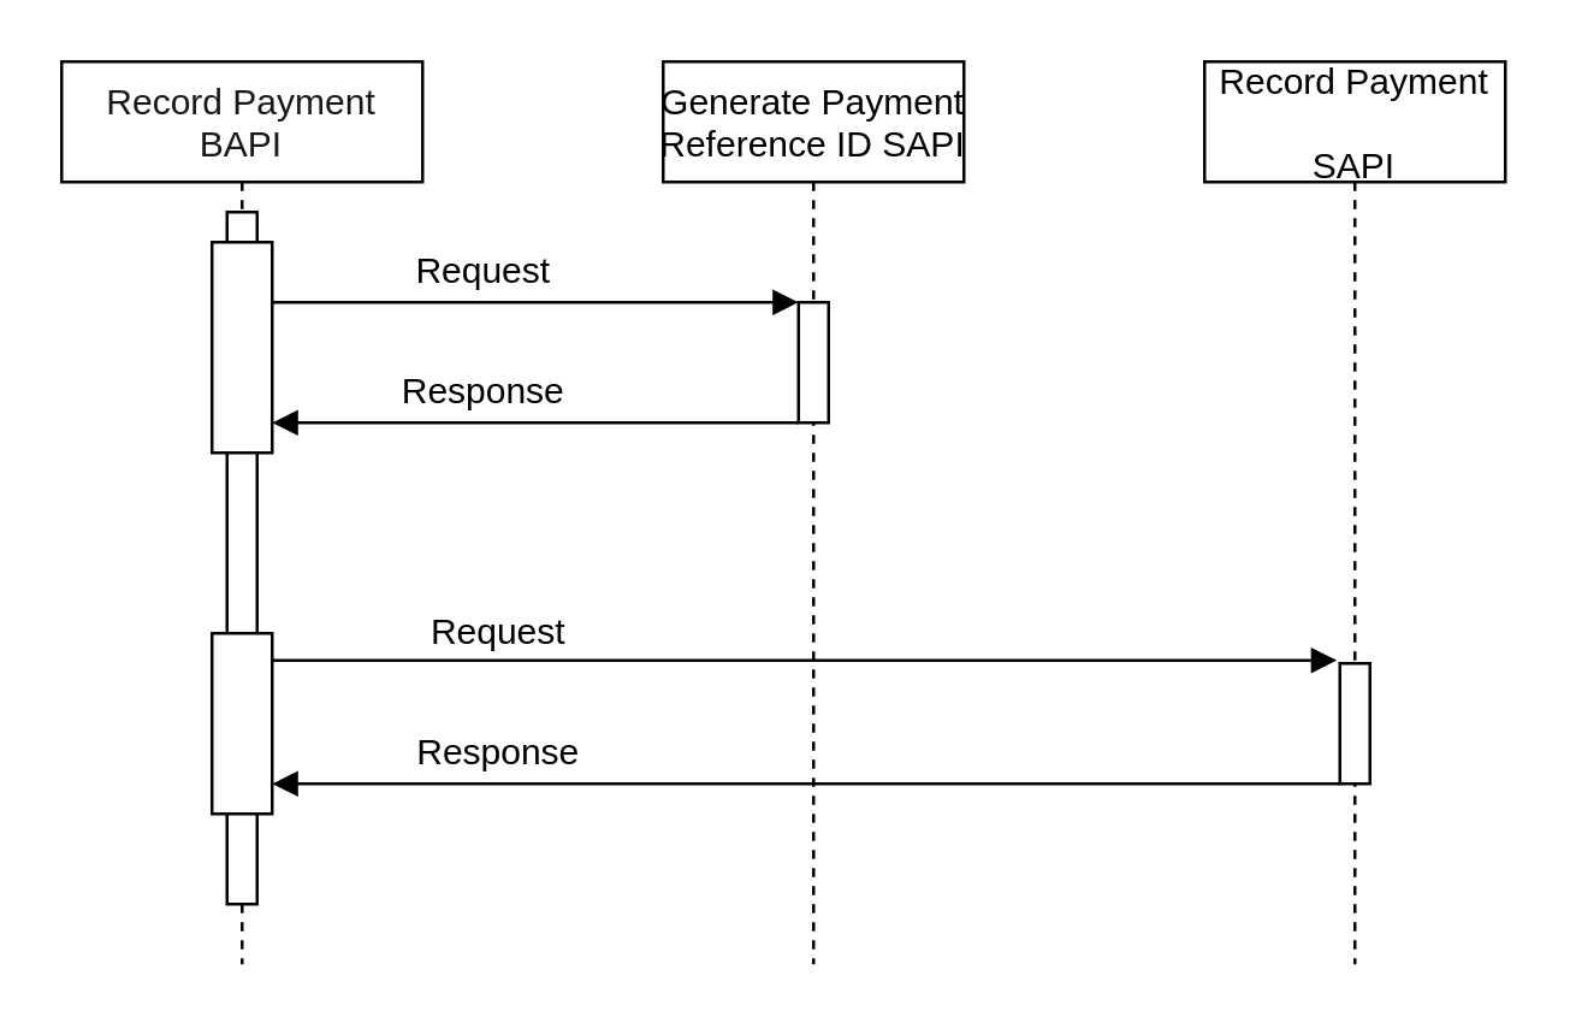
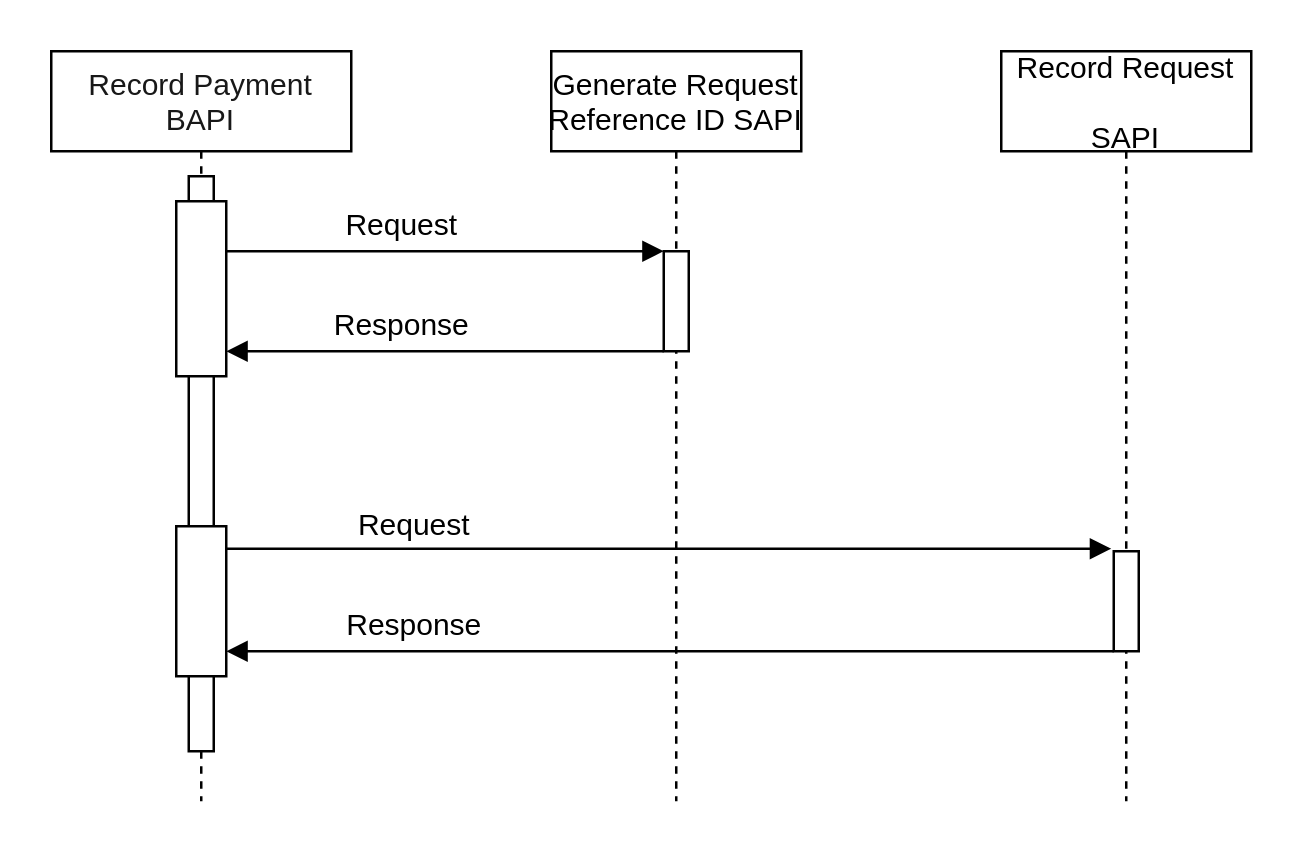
- <mxCell id="17" value="Record Payment &#10;&#10;SAPI" style="shape=umlLifeline;perimeter=lifelinePerimeter;container=1;collapsible=0;recursiveResize=0;rounded=0;shadow=0;strokeWidth=1;" vertex="1" parent="1"><mxGeometry x="400" y="20" width="100" height="300" as="geometry" /></mxCell>
+ <mxCell id="17" value="Record Request &#10;&#10;SAPI" style="shape=umlLifeline;perimeter=lifelinePerimeter;container=1;collapsible=0;recursiveResize=0;rounded=0;shadow=0;strokeWidth=1;" vertex="1" parent="1"><mxGeometry x="400" y="20" width="100" height="300" as="geometry" /></mxCell>
- <mxCell id="6" value="Generate Payment &#10;Reference ID SAPI" style="shape=umlLifeline;perimeter=lifelinePerimeter;container=1;collapsible=0;recursiveResize=0;rounded=0;shadow=0;strokeWidth=1;" vertex="1" parent="1"><mxGeometry x="220" y="20" width="100" height="300" as="geometry" /></mxCell>
+ <mxCell id="6" value="Generate Request &#10;Reference ID SAPI" style="shape=umlLifeline;perimeter=lifelinePerimeter;container=1;collapsible=0;recursiveResize=0;rounded=0;shadow=0;strokeWidth=1;" vertex="1" parent="1"><mxGeometry x="220" y="20" width="100" height="300" as="geometry" /></mxCell>
